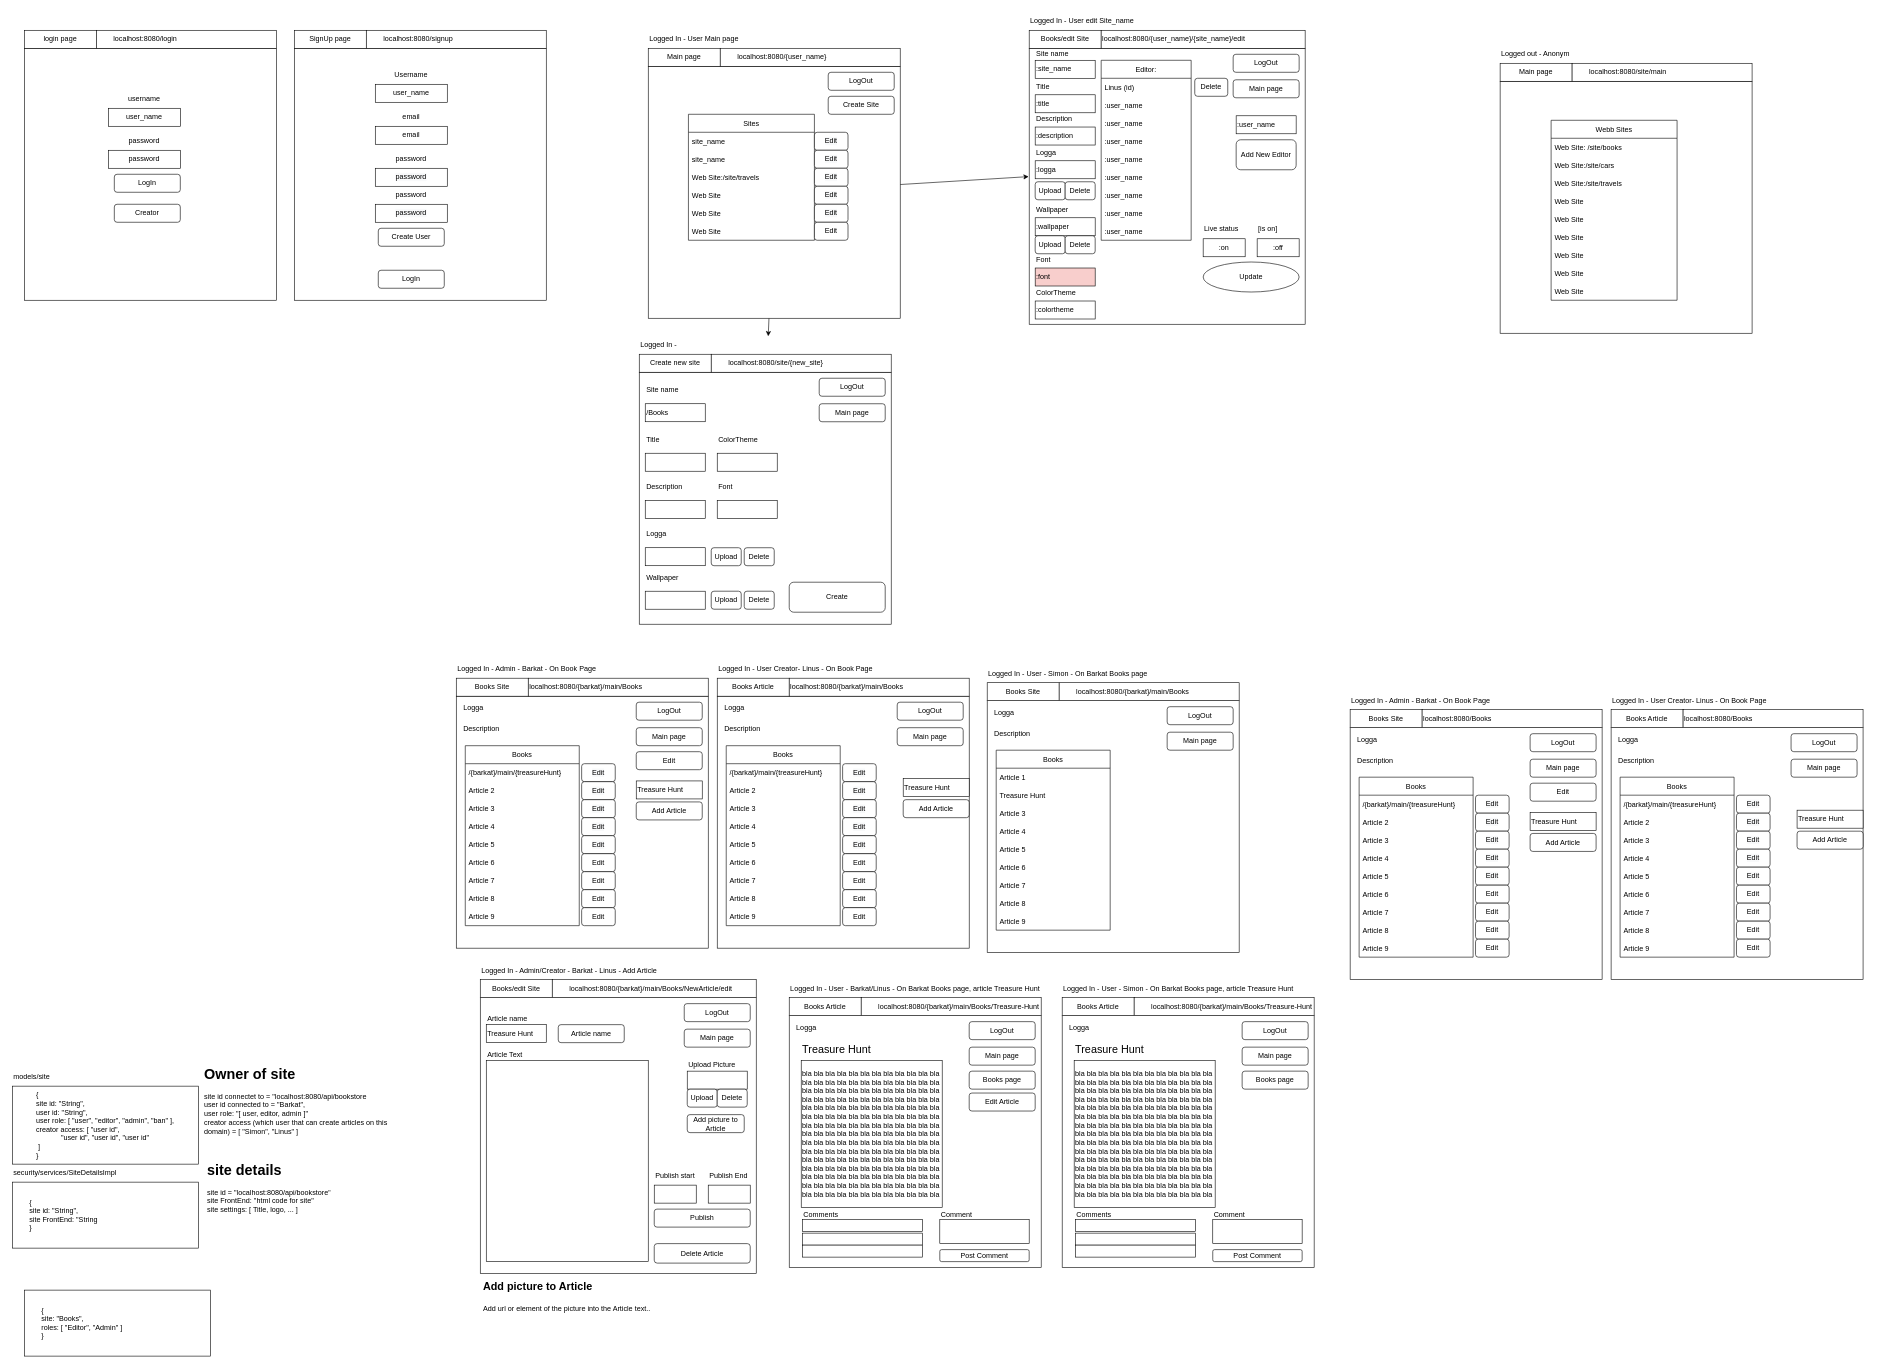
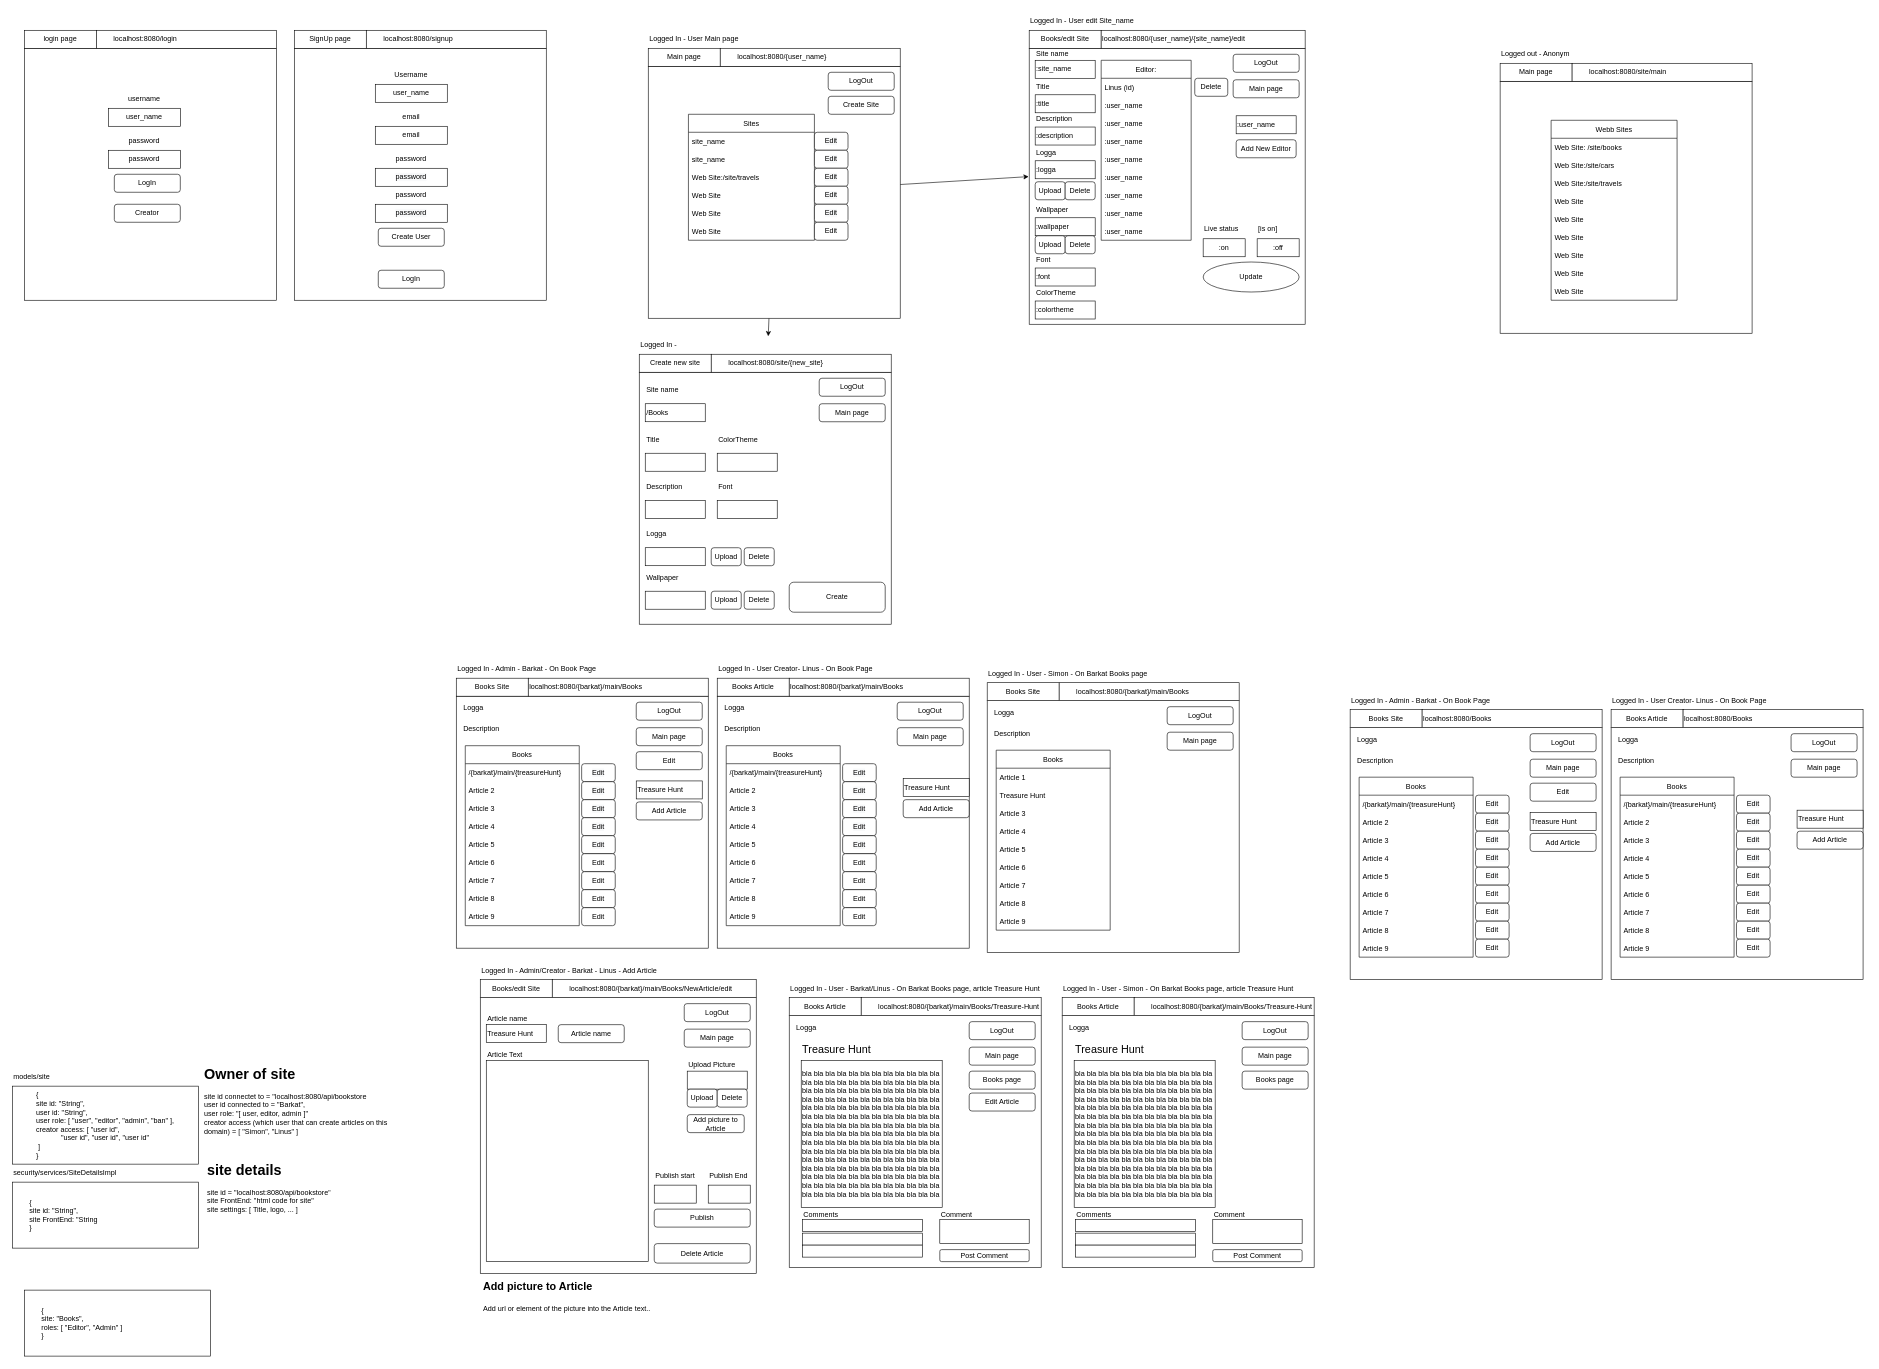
- <mxCell id="279" value="Add New Editor" style="rounded=1;whiteSpace=wrap;html=1;" parent="239" vertex="1"><mxGeometry x="345" y="212.5" width="100" height="50" as="geometry" /></mxCell>
+ <mxCell id="279" value="Add New Editor" style="rounded=1;whiteSpace=wrap;html=1;" parent="239" vertex="1"><mxGeometry x="345" y="212.5" width="100" height="30" as="geometry" /></mxCell>
- <mxCell id="263" value=":font" style="rounded=0;whiteSpace=wrap;html=1;align=left;fillColor=#f8cecc;" parent="239" vertex="1"><mxGeometry x="10" y="426.25" width="100" height="30" as="geometry" /></mxCell>
+ <mxCell id="263" value=":font" style="rounded=0;whiteSpace=wrap;html=1;align=left;" parent="239" vertex="1"><mxGeometry x="10" y="426.25" width="100" height="30" as="geometry" /></mxCell>
